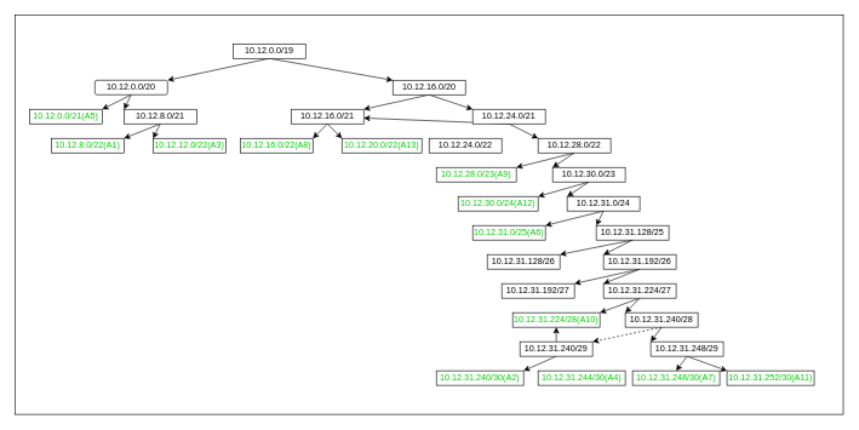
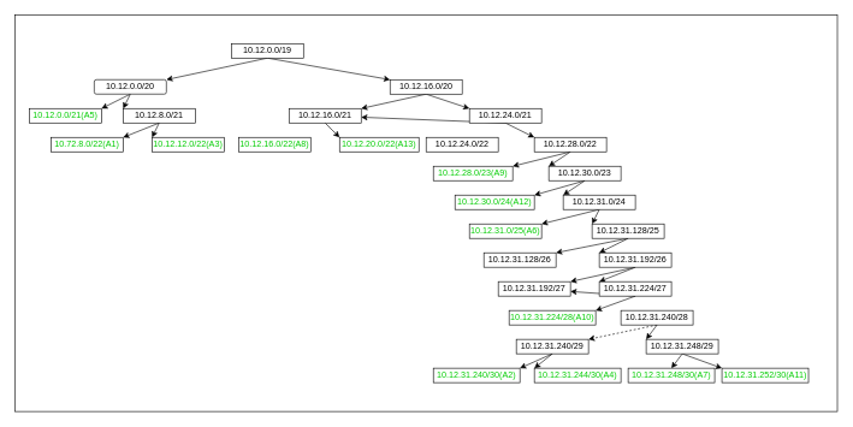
- <mxCell id="16" style="edgeStyle=none;rounded=0;orthogonalLoop=1;jettySize=auto;html=1;exitX=0.5;exitY=1;exitDx=0;exitDy=0;entryX=1;entryY=0;entryDx=0;entryDy=0;fontColor=#00CC00;" parent="1" source="18" target="24" edge="1"><mxGeometry relative="1" as="geometry" /></mxCell>
- <mxCell id="22" value="&lt;font color=&quot;#00cc00&quot;&gt;10.12.8.0/22(A1)&lt;/font&gt;" style="rounded=0;whiteSpace=wrap;html=1;" parent="1" vertex="1"><mxGeometry x="70" y="190" width="100" height="20" as="geometry" /></mxCell>
+ <mxCell id="22" value="&lt;font color=&quot;#00cc00&quot;&gt;10.72.8.0/22(A1)&lt;/font&gt;" style="rounded=0;whiteSpace=wrap;html=1;" parent="1" vertex="1"><mxGeometry x="70" y="190" width="100" height="20" as="geometry" /></mxCell>
- <mxCell id="48" style="edgeStyle=none;rounded=0;orthogonalLoop=1;jettySize=auto;html=1;exitX=0.5;exitY=1;exitDx=0;exitDy=0;entryX=0;entryY=0;entryDx=0;entryDy=0;fontColor=#00CC00;" parent="1" source="49" target="53" edge="1"><mxGeometry relative="1" as="geometry" /></mxCell>
+ <mxCell id="48" style="edgeStyle=none;rounded=0;orthogonalLoop=1;jettySize=auto;html=1;exitX=0.5;exitY=1;exitDx=0;exitDy=0;fontColor=#00CC00;" parent="1" source="49" target="46" edge="1"><mxGeometry relative="1" as="geometry" /></mxCell>
- <mxCell id="55" style="edgeStyle=none;rounded=0;orthogonalLoop=1;jettySize=auto;html=1;exitX=0.5;exitY=1;exitDx=0;exitDy=0;fontColor=#00CC00;" parent="1" source="56" target="50" edge="1"><mxGeometry relative="1" as="geometry" /></mxCell>
+ <mxCell id="55" style="edgeStyle=none;rounded=0;orthogonalLoop=1;jettySize=auto;html=1;exitX=0.5;exitY=1;exitDx=0;exitDy=0;entryX=0;entryY=0;entryDx=0;entryDy=0;fontColor=#00CC00;" parent="1" source="56" target="61" edge="1"><mxGeometry relative="1" as="geometry" /></mxCell>
